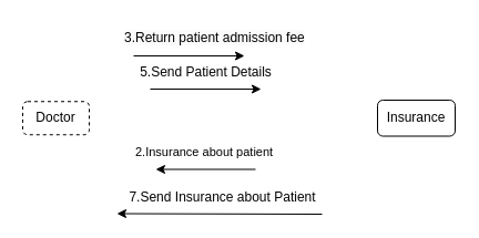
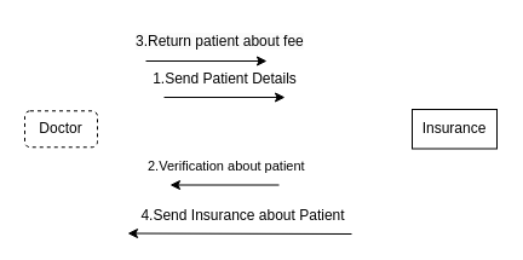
- <mxCell id="6" value="&lt;span style=&quot;color: rgb(0, 0, 0); font-family: Helvetica; font-size: 12px; font-style: normal; font-variant-ligatures: normal; font-variant-caps: normal; font-weight: 400; letter-spacing: normal; orphans: 2; text-align: center; text-indent: 0px; text-transform: none; widows: 2; word-spacing: 0px; -webkit-text-stroke-width: 0px; white-space: nowrap; background-color: rgb(251, 251, 251); text-decoration-thickness: initial; text-decoration-style: initial; text-decoration-color: initial; display: inline !important; float: none;&quot;&gt;3.Return patient admission fee&lt;/span&gt;" style="text;whiteSpace=wrap;html=1;" parent="1" vertex="1"><mxGeometry x="110" y="20" width="190" height="40" as="geometry" /></mxCell>
+ <mxCell id="6" value="&lt;span style=&quot;color: rgb(0, 0, 0); font-family: Helvetica; font-size: 12px; font-style: normal; font-variant-ligatures: normal; font-variant-caps: normal; font-weight: 400; letter-spacing: normal; orphans: 2; text-align: center; text-indent: 0px; text-transform: none; widows: 2; word-spacing: 0px; -webkit-text-stroke-width: 0px; white-space: nowrap; background-color: rgb(251, 251, 251); text-decoration-thickness: initial; text-decoration-style: initial; text-decoration-color: initial; display: inline !important; float: none;&quot;&gt;3.Return patient about fee&lt;/span&gt;" style="text;whiteSpace=wrap;html=1;" parent="1" vertex="1"><mxGeometry x="110" y="20" width="190" height="40" as="geometry" /></mxCell>
- <mxCell id="4" value="5.Send Patient Details" style="text;html=1;align=center;verticalAlign=middle;resizable=0;points=[];autosize=1;strokeColor=none;fillColor=none;" parent="1" vertex="1"><mxGeometry x="115" y="50" width="140" height="30" as="geometry" /></mxCell>
+ <mxCell id="4" value="1.Send Patient Details" style="text;html=1;align=center;verticalAlign=middle;resizable=0;points=[];autosize=1;strokeColor=none;fillColor=none;" parent="1" vertex="1"><mxGeometry x="115" y="50" width="140" height="30" as="geometry" /></mxCell>
- <mxCell id="3" value="Insurance" style="whiteSpace=wrap;html=1;rounded=1;" parent="1" vertex="1"><mxGeometry x="340" y="90" width="70" height="32.5" as="geometry" /></mxCell>
+ <mxCell id="3" value="Insurance" style="whiteSpace=wrap;html=1;rounded=0;" parent="1" vertex="1"><mxGeometry x="340" y="90" width="70" height="32.5" as="geometry" /></mxCell>
- <mxCell id="7" value="&lt;span style=&quot;color: rgb(0, 0, 0); font-family: Helvetica; font-size: 11px; font-style: normal; font-variant-ligatures: normal; font-variant-caps: normal; font-weight: 400; letter-spacing: normal; orphans: 2; text-align: center; text-indent: 0px; text-transform: none; widows: 2; word-spacing: 0px; -webkit-text-stroke-width: 0px; white-space: nowrap; background-color: rgb(255, 255, 255); text-decoration-thickness: initial; text-decoration-style: initial; text-decoration-color: initial; display: inline !important; float: none;&quot;&gt;2.Insurance about patient&amp;nbsp;&lt;/span&gt;" style="text;whiteSpace=wrap;html=1;" parent="1" vertex="1"><mxGeometry x="120" y="122.5" width="160" height="40" as="geometry" /></mxCell>
+ <mxCell id="7" value="&lt;span style=&quot;color: rgb(0, 0, 0); font-family: Helvetica; font-size: 11px; font-style: normal; font-variant-ligatures: normal; font-variant-caps: normal; font-weight: 400; letter-spacing: normal; orphans: 2; text-align: center; text-indent: 0px; text-transform: none; widows: 2; word-spacing: 0px; -webkit-text-stroke-width: 0px; white-space: nowrap; background-color: rgb(255, 255, 255); text-decoration-thickness: initial; text-decoration-style: initial; text-decoration-color: initial; display: inline !important; float: none;&quot;&gt;2.Verification about patient&amp;nbsp;&lt;/span&gt;" style="text;whiteSpace=wrap;html=1;" parent="1" vertex="1"><mxGeometry x="120" y="122.5" width="160" height="40" as="geometry" /></mxCell>
- <mxCell id="5" value="7.Send Insurance about Patient" style="text;html=1;align=center;verticalAlign=middle;resizable=0;points=[];autosize=1;strokeColor=none;fillColor=none;" parent="1" vertex="1"><mxGeometry x="105" y="162.5" width="190" height="30" as="geometry" /></mxCell>
+ <mxCell id="5" value="4.Send Insurance about Patient" style="text;html=1;align=center;verticalAlign=middle;resizable=0;points=[];autosize=1;strokeColor=none;fillColor=none;" parent="1" vertex="1"><mxGeometry x="105" y="162.5" width="190" height="30" as="geometry" /></mxCell>
